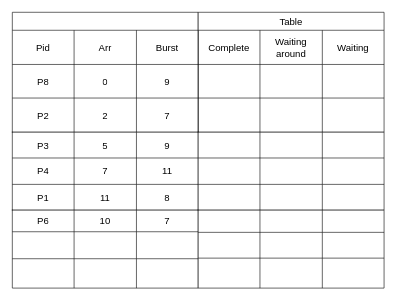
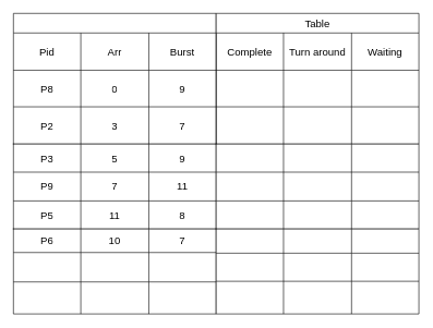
- <mxCell id="31" value="Waiting around" style="shape=partialRectangle;html=1;whiteSpace=wrap;connectable=0;strokeColor=inherit;overflow=hidden;fillColor=none;top=0;left=0;bottom=0;right=0;pointerEvents=1;fontSize=16;" vertex="1" parent="29"><mxGeometry x="103" width="104" height="57" as="geometry"><mxRectangle width="104" height="57" as="alternateBounds" /></mxGeometry></mxCell>
+ <mxCell id="31" value="Turn around" style="shape=partialRectangle;html=1;whiteSpace=wrap;connectable=0;strokeColor=inherit;overflow=hidden;fillColor=none;top=0;left=0;bottom=0;right=0;pointerEvents=1;fontSize=16;" vertex="1" parent="29"><mxGeometry x="103" width="104" height="57" as="geometry"><mxRectangle width="104" height="57" as="alternateBounds" /></mxGeometry></mxCell>
- <mxCell id="14" value="2" style="shape=partialRectangle;html=1;whiteSpace=wrap;connectable=0;strokeColor=inherit;overflow=hidden;fillColor=none;top=0;left=0;bottom=0;right=0;pointerEvents=1;fontSize=16;" vertex="1" parent="12"><mxGeometry x="103" width="104" height="57" as="geometry"><mxRectangle width="104" height="57" as="alternateBounds" /></mxGeometry></mxCell>
+ <mxCell id="14" value="3" style="shape=partialRectangle;html=1;whiteSpace=wrap;connectable=0;strokeColor=inherit;overflow=hidden;fillColor=none;top=0;left=0;bottom=0;right=0;pointerEvents=1;fontSize=16;" vertex="1" parent="12"><mxGeometry x="103" width="104" height="57" as="geometry"><mxRectangle width="104" height="57" as="alternateBounds" /></mxGeometry></mxCell>
- <mxCell id="47" value="P4" style="shape=partialRectangle;html=1;whiteSpace=wrap;connectable=0;strokeColor=inherit;overflow=hidden;fillColor=none;top=0;left=0;bottom=0;right=0;pointerEvents=1;fontSize=16;fontFamily=Helvetica;fontColor=default;startSize=30;" vertex="1" parent="46"><mxGeometry width="103" height="44" as="geometry"><mxRectangle width="103" height="44" as="alternateBounds" /></mxGeometry></mxCell>
+ <mxCell id="47" value="P9" style="shape=partialRectangle;html=1;whiteSpace=wrap;connectable=0;strokeColor=inherit;overflow=hidden;fillColor=none;top=0;left=0;bottom=0;right=0;pointerEvents=1;fontSize=16;fontFamily=Helvetica;fontColor=default;startSize=30;" vertex="1" parent="46"><mxGeometry width="103" height="44" as="geometry"><mxRectangle width="103" height="44" as="alternateBounds" /></mxGeometry></mxCell>
- <mxCell id="51" value="P1" style="shape=partialRectangle;html=1;whiteSpace=wrap;connectable=0;strokeColor=inherit;overflow=hidden;fillColor=none;top=0;left=0;bottom=0;right=0;pointerEvents=1;fontSize=16;fontFamily=Helvetica;fontColor=default;startSize=30;" vertex="1" parent="50"><mxGeometry width="103" height="43" as="geometry"><mxRectangle width="103" height="43" as="alternateBounds" /></mxGeometry></mxCell>
+ <mxCell id="51" value="P5" style="shape=partialRectangle;html=1;whiteSpace=wrap;connectable=0;strokeColor=inherit;overflow=hidden;fillColor=none;top=0;left=0;bottom=0;right=0;pointerEvents=1;fontSize=16;fontFamily=Helvetica;fontColor=default;startSize=30;" vertex="1" parent="50"><mxGeometry width="103" height="43" as="geometry"><mxRectangle width="103" height="43" as="alternateBounds" /></mxGeometry></mxCell>
